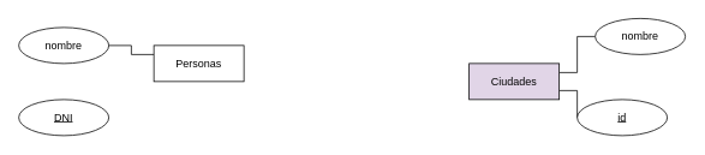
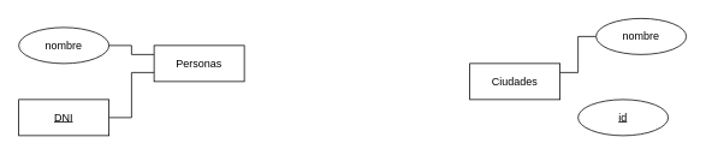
- <mxCell id="10" value="Ciudades" style="whiteSpace=wrap;html=1;align=center;fillColor=#e1d5e7;" vertex="1" parent="1"><mxGeometry x="520" y="70" width="100" height="40" as="geometry" /></mxCell>
+ <mxCell id="10" value="Ciudades" style="whiteSpace=wrap;html=1;align=center;" vertex="1" parent="1"><mxGeometry x="520" y="70" width="100" height="40" as="geometry" /></mxCell>
- <mxCell id="9" style="edgeStyle=orthogonalEdgeStyle;rounded=0;orthogonalLoop=1;jettySize=auto;html=1;exitX=1;exitY=0.75;exitDx=0;exitDy=0;entryX=0;entryY=0.5;entryDx=0;entryDy=0;endArrow=none;endFill=0;strokeColor=#000000;" edge="1" parent="1" source="10" target="12"><mxGeometry relative="1" as="geometry" /></mxCell>
+ <mxCell id="6" style="edgeStyle=orthogonalEdgeStyle;rounded=0;orthogonalLoop=1;jettySize=auto;html=1;exitX=1;exitY=0.5;exitDx=0;exitDy=0;entryX=0;entryY=0.75;entryDx=0;entryDy=0;endArrow=none;endFill=0;strokeColor=#000000;" edge="1" parent="1" source="7" target="4"><mxGeometry relative="1" as="geometry" /></mxCell>
- <mxCell id="7" value="&lt;div&gt;DNI&lt;/div&gt;" style="ellipse;whiteSpace=wrap;html=1;align=center;fontStyle=4;" vertex="1" parent="1"><mxGeometry x="20" y="110" width="100" height="40" as="geometry" /></mxCell>
+ <mxCell id="7" value="&lt;div&gt;DNI&lt;/div&gt;" style="whiteSpace=wrap;html=1;align=center;fontStyle=4;rounded=0;" vertex="1" parent="1"><mxGeometry x="20" y="110" width="100" height="40" as="geometry" /></mxCell>
